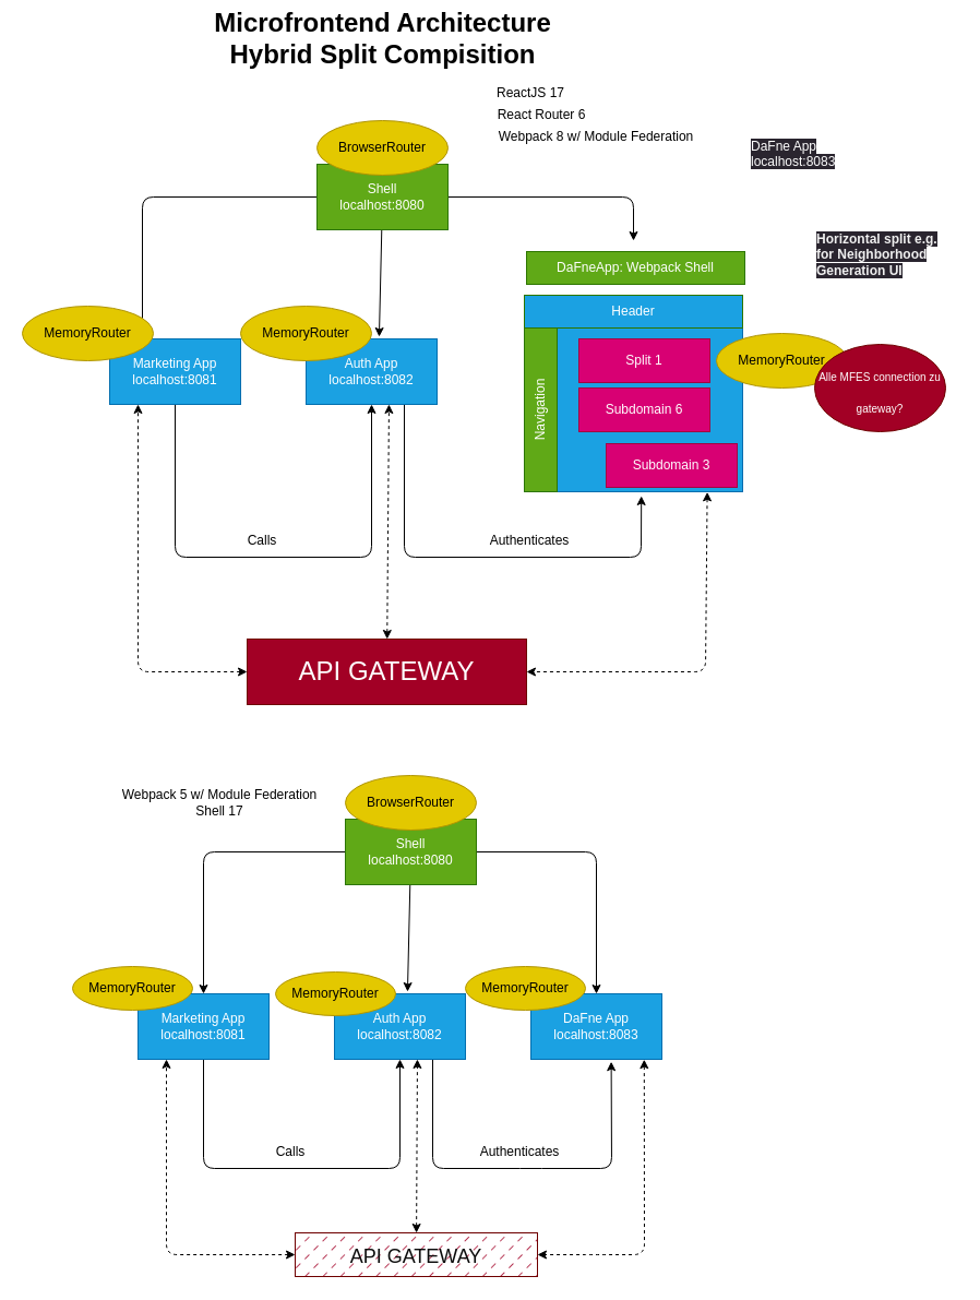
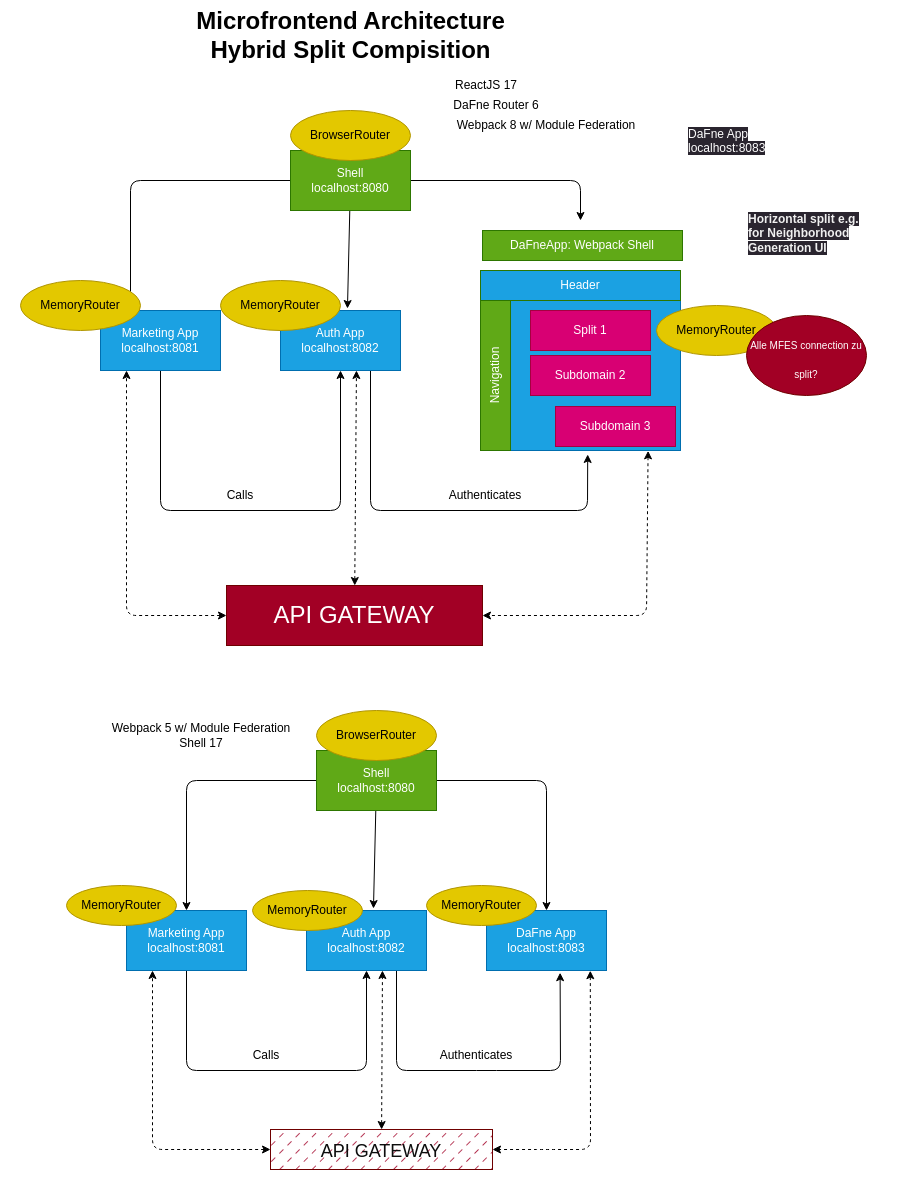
- <mxCell id="14" value="React Router 6" style="text;html=1;strokeColor=none;fillColor=none;align=center;verticalAlign=middle;whiteSpace=wrap;rounded=0;" parent="1" vertex="1"><mxGeometry x="446" y="90" width="100" height="30" as="geometry" /></mxCell>
+ <mxCell id="14" value="DaFne Router 6" style="text;html=1;strokeColor=none;fillColor=none;align=center;verticalAlign=middle;whiteSpace=wrap;rounded=0;" parent="1" vertex="1"><mxGeometry x="446" y="90" width="100" height="30" as="geometry" /></mxCell>
- <mxCell id="31" value="&lt;font style=&quot;font-size: 10px;&quot;&gt;Alle MFES connection zu gateway?&lt;/font&gt;" style="ellipse;whiteSpace=wrap;html=1;fontSize=24;fillColor=#a20025;fontColor=#ffffff;strokeColor=#6F0000;" parent="1" vertex="1"><mxGeometry x="746" y="315" width="120" height="80" as="geometry" /></mxCell>
+ <mxCell id="31" value="&lt;font style=&quot;font-size: 10px;&quot;&gt;Alle MFES connection zu split?&lt;/font&gt;" style="ellipse;whiteSpace=wrap;html=1;fontSize=24;fillColor=#a20025;fontColor=#ffffff;strokeColor=#6F0000;" parent="1" vertex="1"><mxGeometry x="746" y="315" width="120" height="80" as="geometry" /></mxCell>
- <mxCell id="23" value="Subdomain 6" style="rounded=0;whiteSpace=wrap;html=1;fillColor=#d80073;fontColor=#ffffff;strokeColor=#A50040;" parent="1" vertex="1"><mxGeometry x="530" y="355" width="120" height="40" as="geometry" /></mxCell>
+ <mxCell id="23" value="Subdomain 2" style="rounded=0;whiteSpace=wrap;html=1;fillColor=#d80073;fontColor=#ffffff;strokeColor=#A50040;" parent="1" vertex="1"><mxGeometry x="530" y="355" width="120" height="40" as="geometry" /></mxCell>
